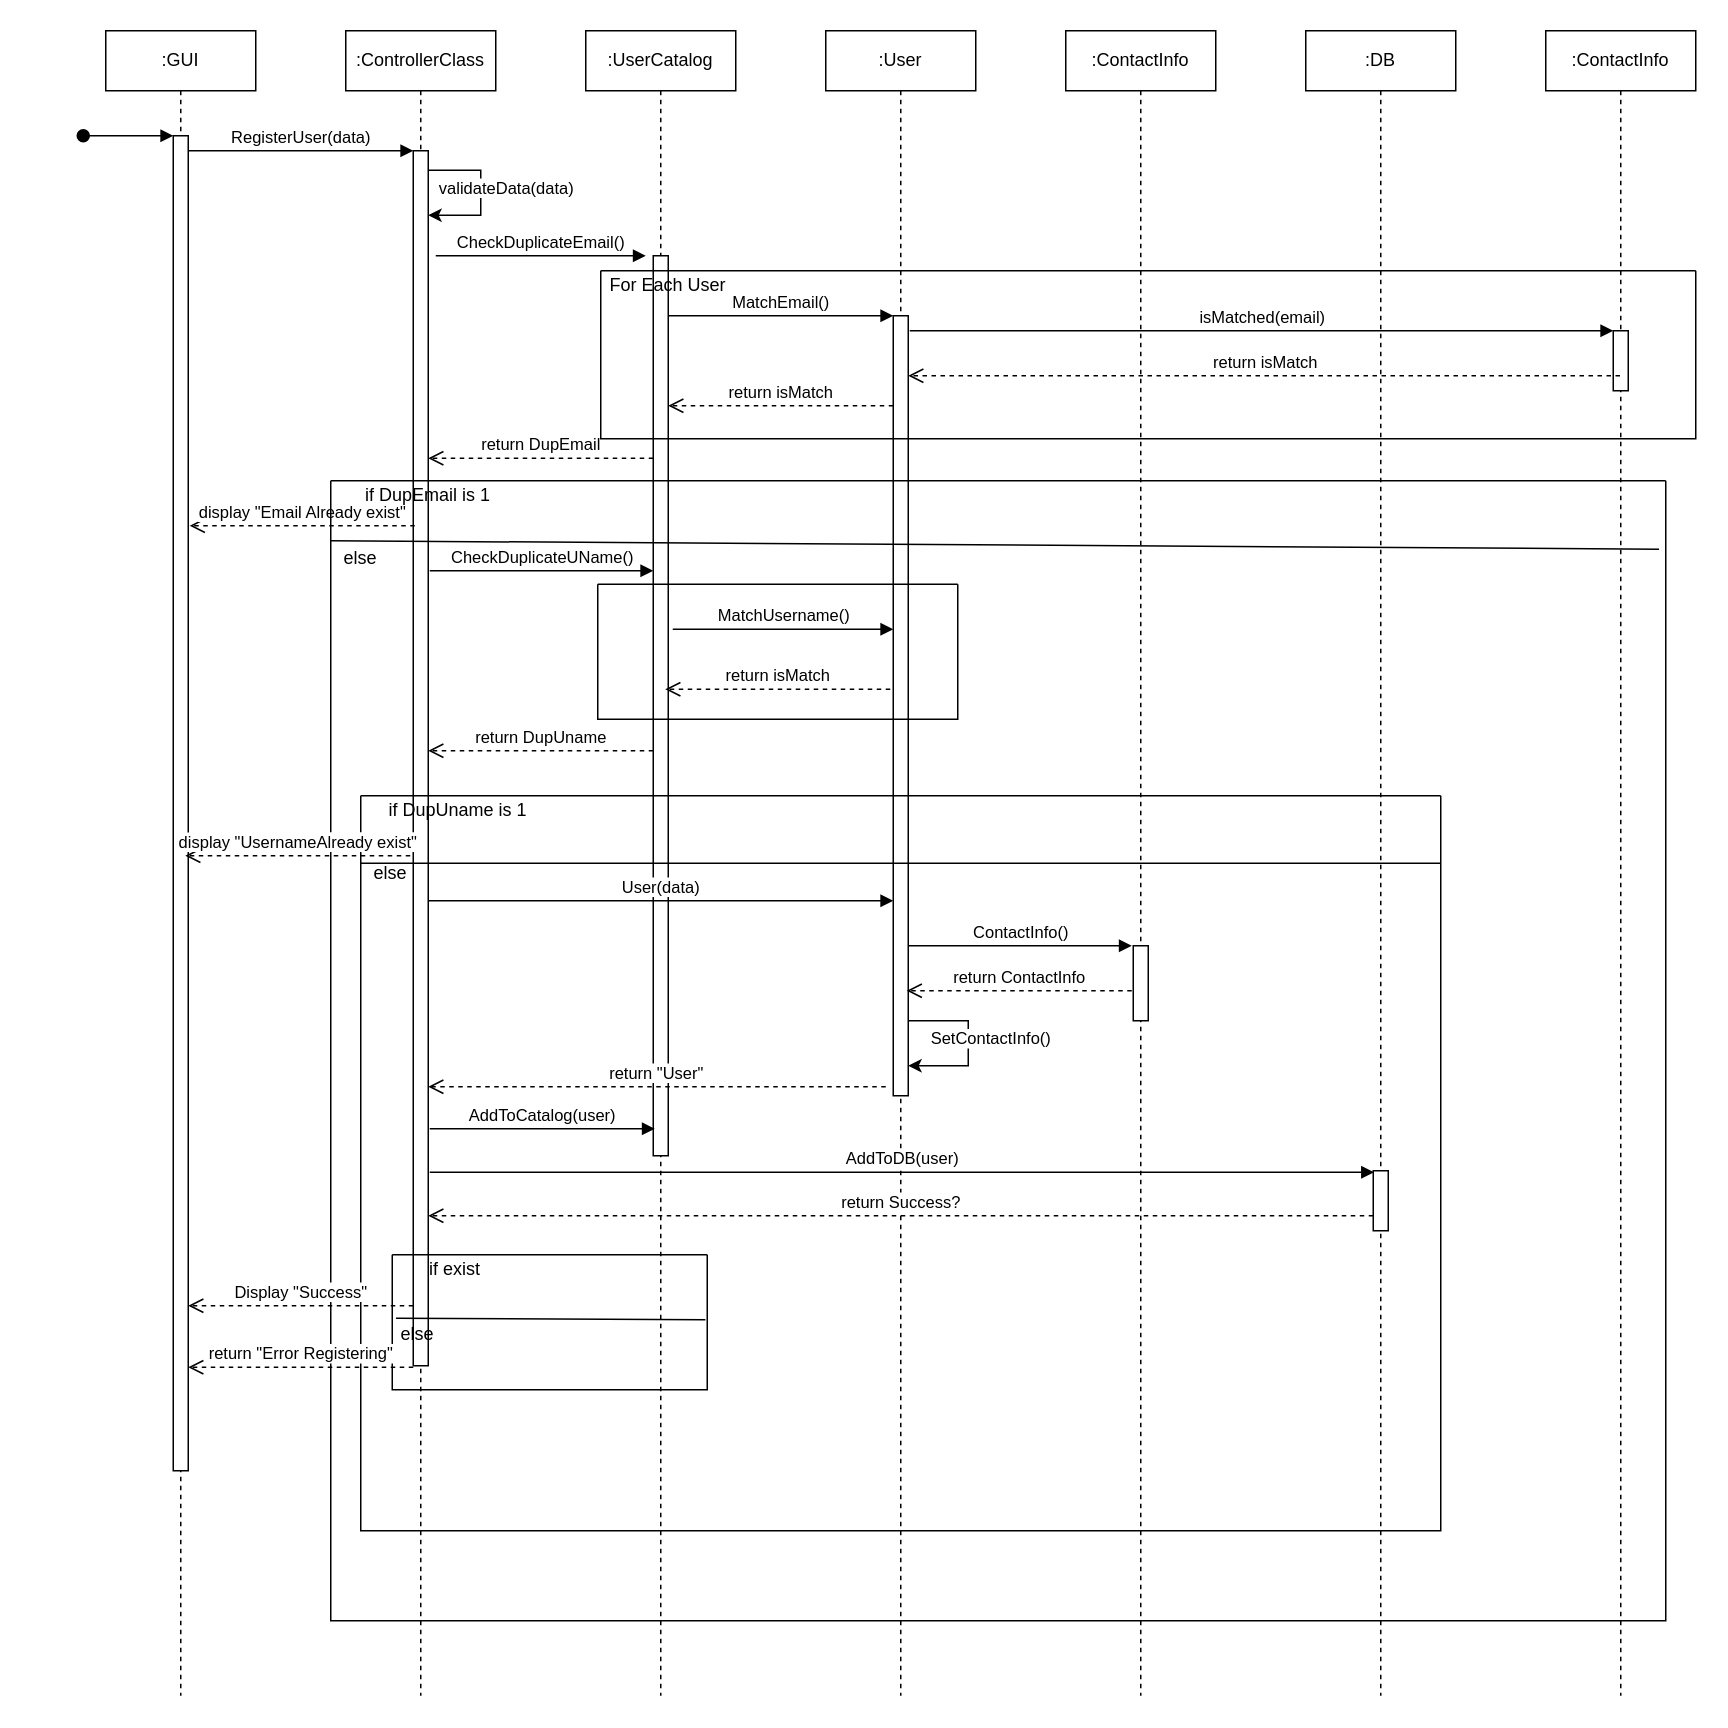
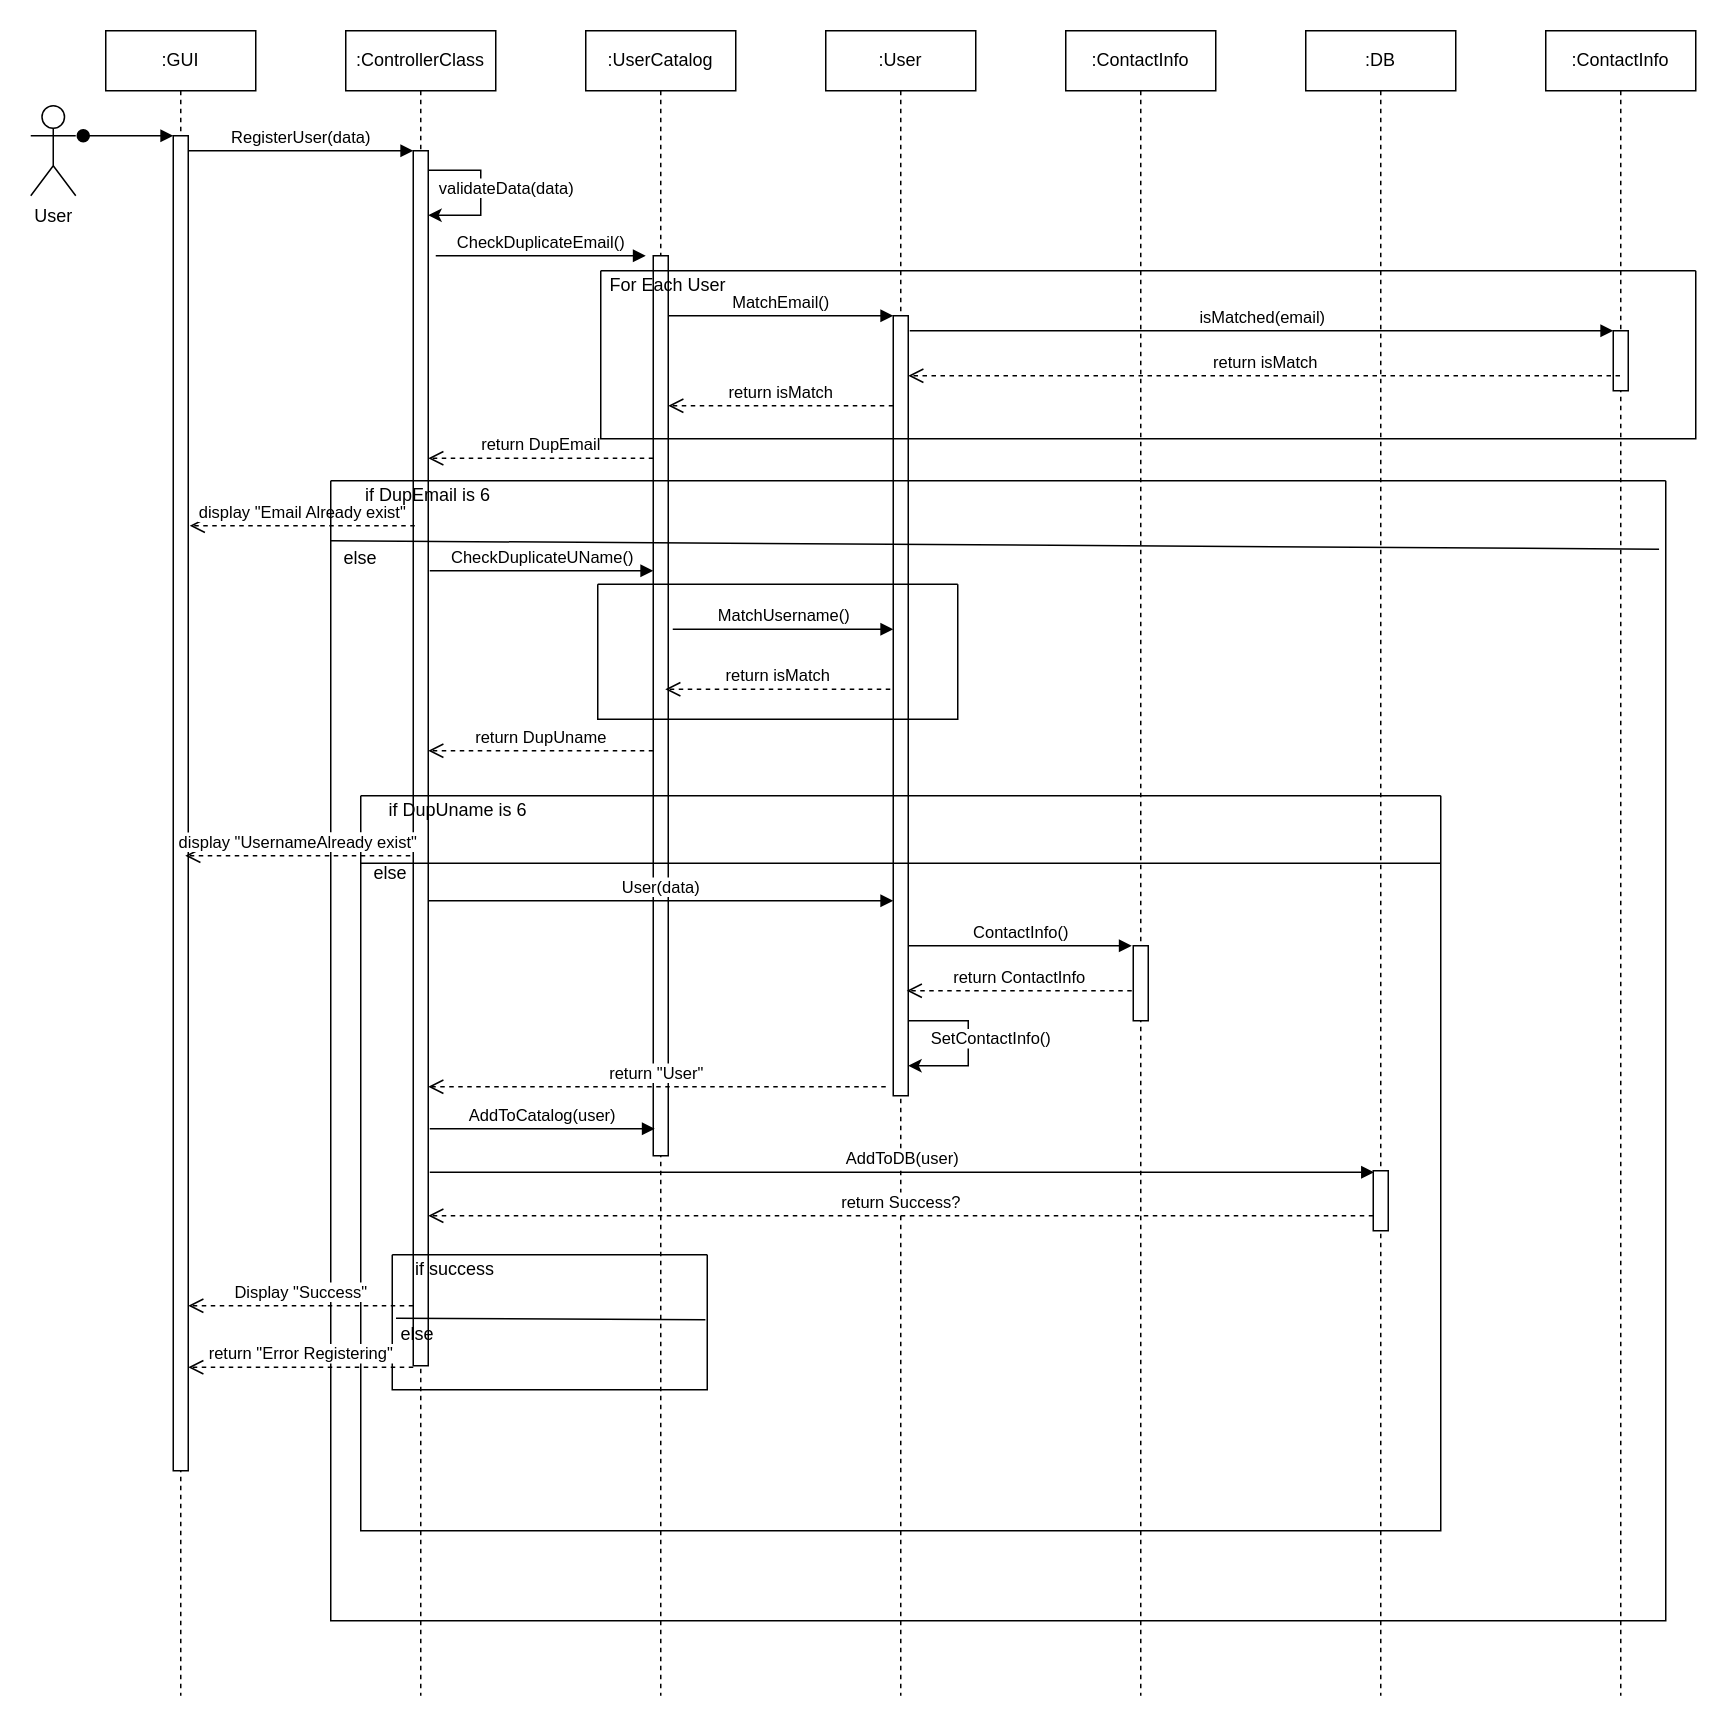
+ <mxCell id="55" value="User" style="shape=umlActor;verticalLabelPosition=bottom;verticalAlign=top;html=1;outlineConnect=0;" vertex="1" parent="1"><mxGeometry x="20" y="70" width="30" height="60" as="geometry" /></mxCell>
- <mxCell id="20" value="if DupEmail is 1" style="text;html=1;whiteSpace=wrap;strokeColor=none;fillColor=none;align=center;verticalAlign=middle;rounded=0;" vertex="1" parent="19"><mxGeometry width="130" height="20" as="geometry" /></mxCell>
+ <mxCell id="20" value="if DupEmail is 6" style="text;html=1;whiteSpace=wrap;strokeColor=none;fillColor=none;align=center;verticalAlign=middle;rounded=0;" vertex="1" parent="19"><mxGeometry width="130" height="20" as="geometry" /></mxCell>
- <mxCell id="47" value="if DupUname is 1" style="text;html=1;whiteSpace=wrap;strokeColor=none;fillColor=none;align=center;verticalAlign=middle;rounded=0;" vertex="1" parent="1"><mxGeometry x="240" y="530" width="130" height="20" as="geometry" /></mxCell>
+ <mxCell id="47" value="if DupUname is 6" style="text;html=1;whiteSpace=wrap;strokeColor=none;fillColor=none;align=center;verticalAlign=middle;rounded=0;" vertex="1" parent="1"><mxGeometry x="240" y="530" width="130" height="20" as="geometry" /></mxCell>
- <mxCell id="51" value="if exist" style="text;html=1;whiteSpace=wrap;strokeColor=none;fillColor=none;align=center;verticalAlign=middle;rounded=0;" vertex="1" parent="1"><mxGeometry x="256" y="836" width="94" height="20" as="geometry" /></mxCell>
+ <mxCell id="51" value="if success" style="text;html=1;whiteSpace=wrap;strokeColor=none;fillColor=none;align=center;verticalAlign=middle;rounded=0;" vertex="1" parent="1"><mxGeometry x="256" y="836" width="94" height="20" as="geometry" /></mxCell>
